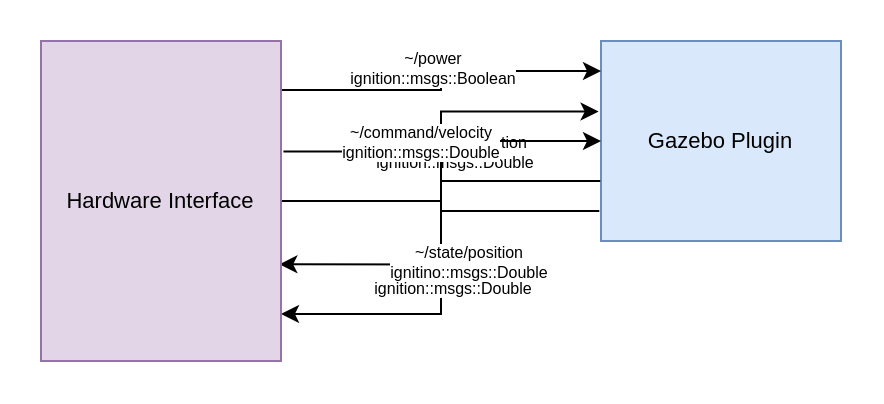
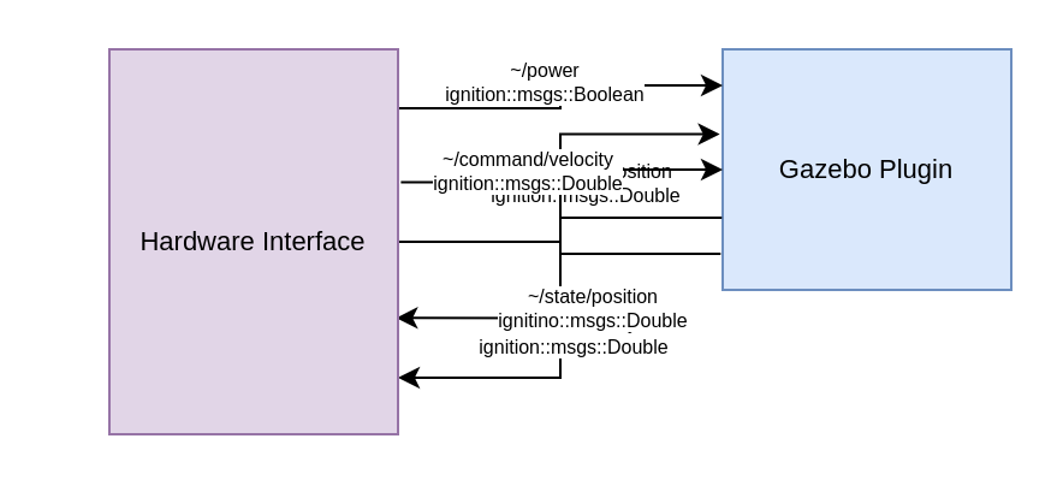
- <mxCell id="13" value="Hardware Interface" style="rounded=0;whiteSpace=wrap;html=1;fillColor=#e1d5e7;strokeColor=#9673a6;fontSize=11;" vertex="1" parent="1"><mxGeometry x="20" y="20" width="120" height="160" as="geometry" /></mxCell>
+ <mxCell id="13" value="Hardware Interface" style="rounded=0;whiteSpace=wrap;html=1;fillColor=#e1d5e7;strokeColor=#9673a6;fontSize=11;" vertex="1" parent="1"><mxGeometry x="45" y="20" width="120" height="160" as="geometry" /></mxCell>
